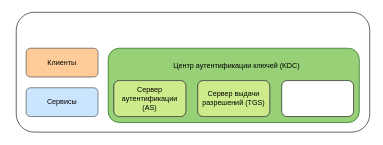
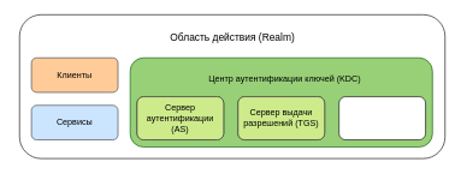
+ <mxCell id="11" value="Область действия (Realm)" style="text;html=1;strokeColor=none;fillColor=none;align=center;verticalAlign=middle;whiteSpace=wrap;rounded=0;fontSize=14;" parent="1" vertex="1"><mxGeometry x="203.5" y="36" width="235" height="30" as="geometry" /></mxCell>
